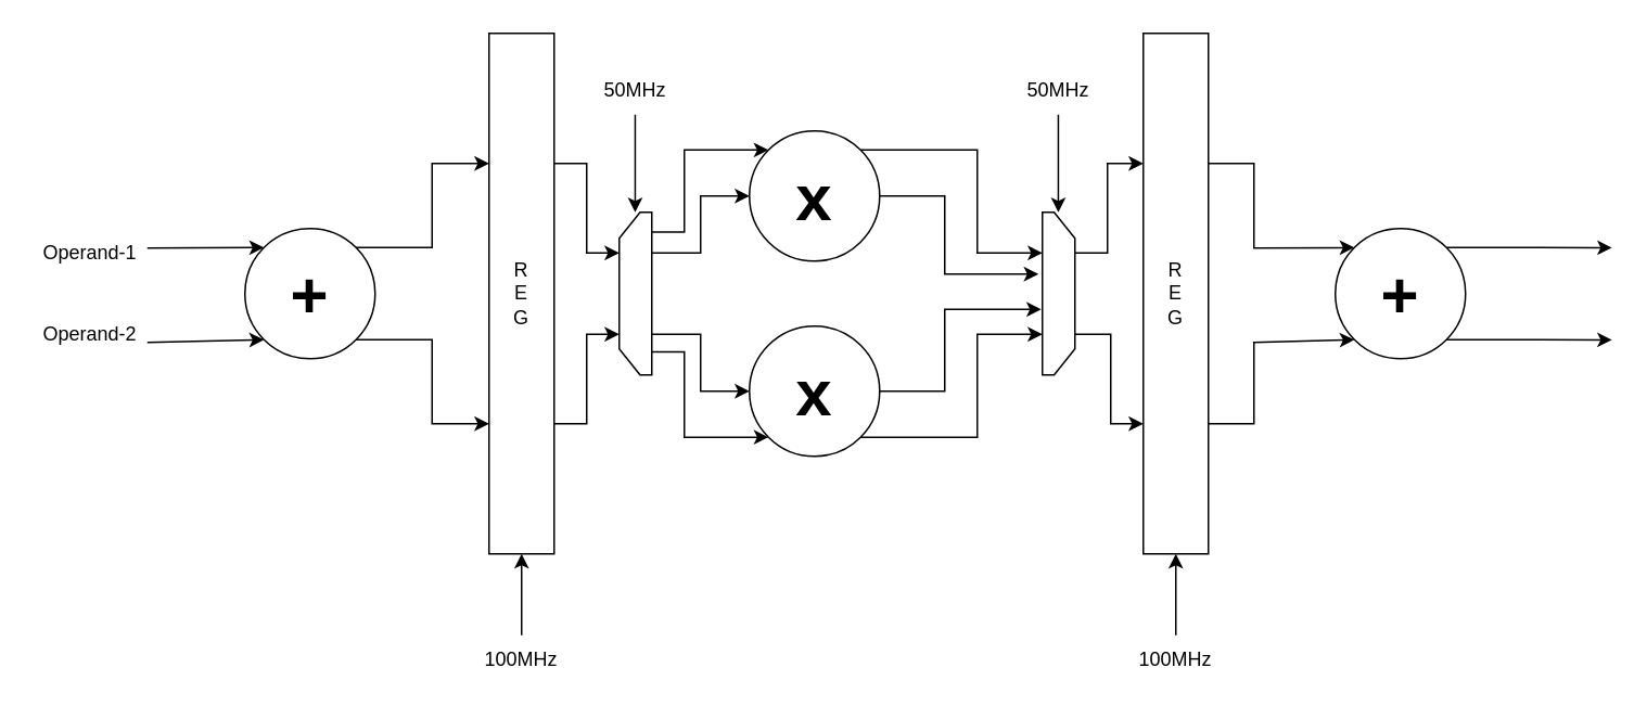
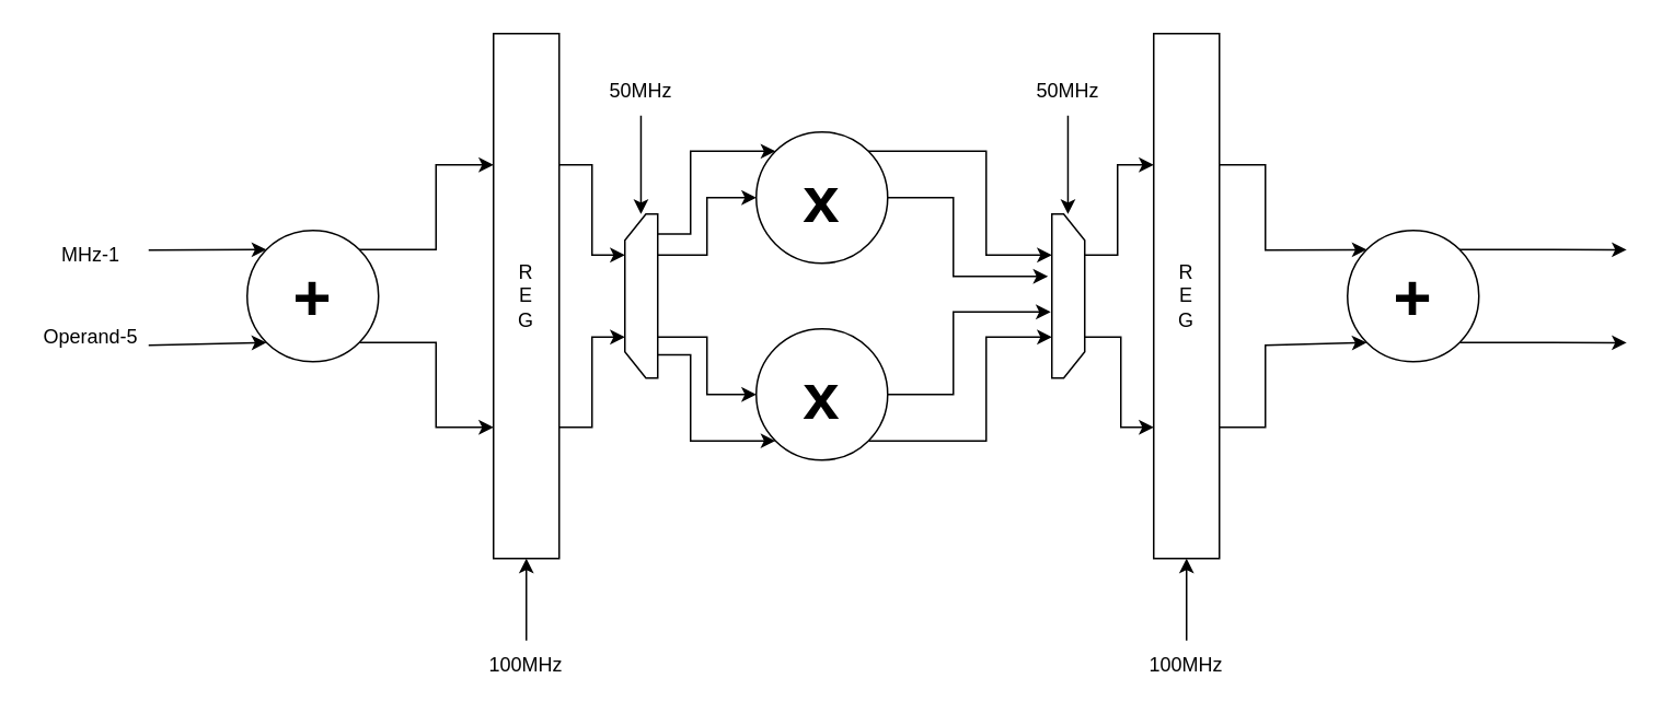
- <mxCell id="9" value="Operand-1" style="text;html=1;strokeColor=none;fillColor=none;align=center;verticalAlign=middle;whiteSpace=wrap;rounded=0;" parent="1" vertex="1"><mxGeometry x="20" y="140" width="70" height="30" as="geometry" /></mxCell>
+ <mxCell id="9" value="MHz-1" style="text;html=1;strokeColor=none;fillColor=none;align=center;verticalAlign=middle;whiteSpace=wrap;rounded=0;" parent="1" vertex="1"><mxGeometry x="20" y="140" width="70" height="30" as="geometry" /></mxCell>
- <mxCell id="10" value="Operand-2" style="text;html=1;strokeColor=none;fillColor=none;align=center;verticalAlign=middle;whiteSpace=wrap;rounded=0;" parent="1" vertex="1"><mxGeometry x="20" y="190" width="70" height="30" as="geometry" /></mxCell>
+ <mxCell id="10" value="Operand-5" style="text;html=1;strokeColor=none;fillColor=none;align=center;verticalAlign=middle;whiteSpace=wrap;rounded=0;" parent="1" vertex="1"><mxGeometry x="20" y="190" width="70" height="30" as="geometry" /></mxCell>
